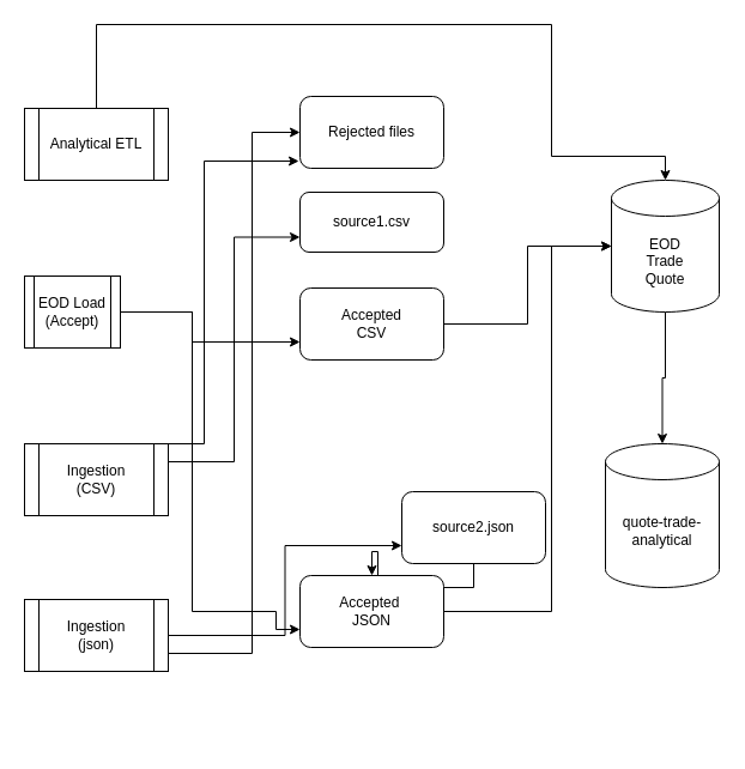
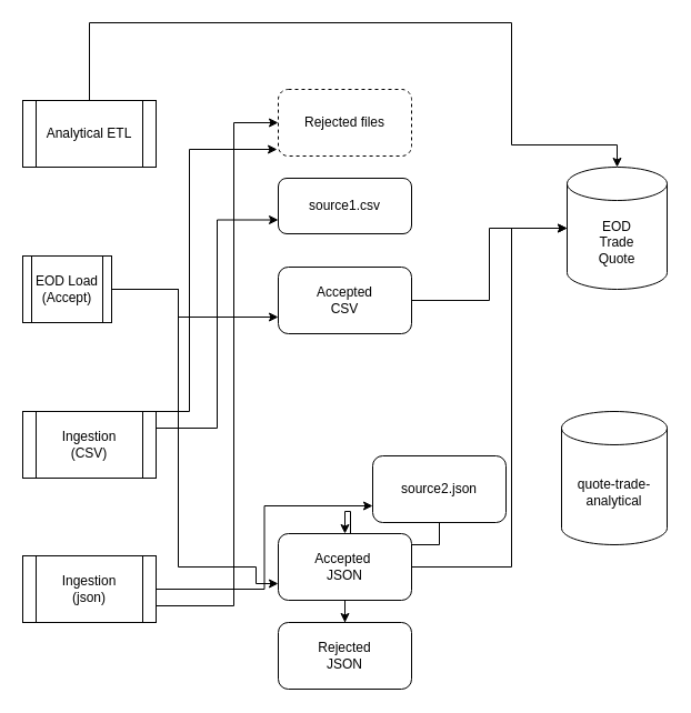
- <mxCell id="14" value="Rejected files" style="rounded=1;whiteSpace=wrap;html=1;" parent="1" vertex="1"><mxGeometry x="250" y="80" width="120" height="60" as="geometry" /></mxCell>
+ <mxCell id="14" value="Rejected files" style="rounded=1;whiteSpace=wrap;html=1;dashed=1;" parent="1" vertex="1"><mxGeometry x="250" y="80" width="120" height="60" as="geometry" /></mxCell>
- <mxCell id="23" style="edgeStyle=orthogonalEdgeStyle;rounded=0;orthogonalLoop=1;jettySize=auto;html=1;" parent="1" source="24" target="25" edge="1"><mxGeometry relative="1" as="geometry" /></mxCell>
+ <mxCell id="19" style="edgeStyle=orthogonalEdgeStyle;rounded=0;orthogonalLoop=1;jettySize=auto;html=1;" parent="1" source="21" target="22" edge="1"><mxGeometry relative="1" as="geometry" /></mxCell>
+ <mxCell id="22" value="Rejected&lt;br&gt;JSON" style="rounded=1;whiteSpace=wrap;html=1;" parent="1" vertex="1"><mxGeometry x="250" y="560" width="120" height="60" as="geometry" /></mxCell>
